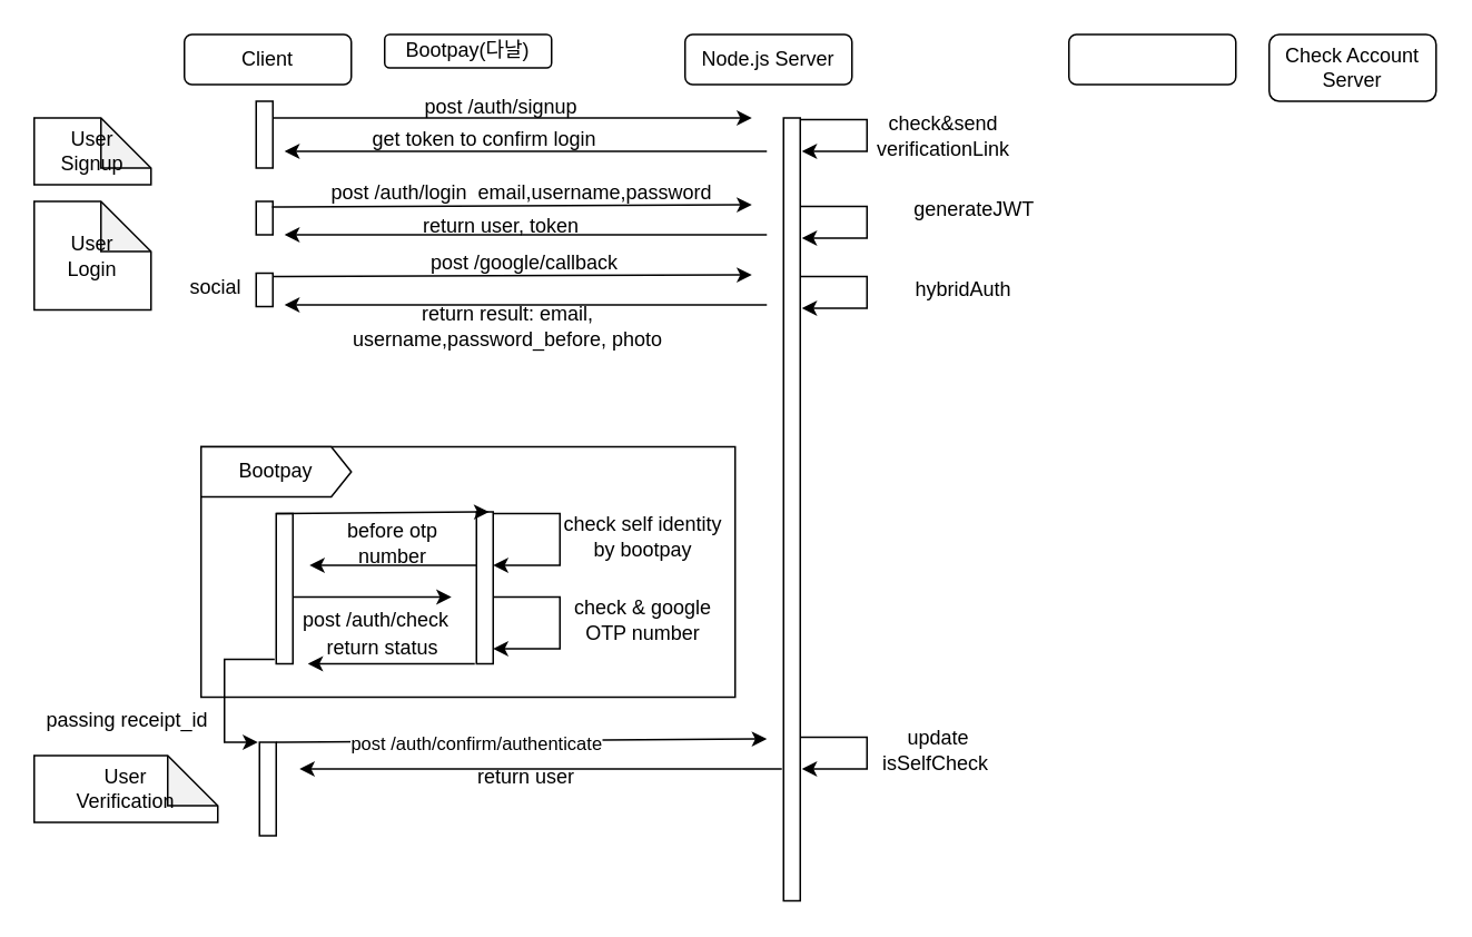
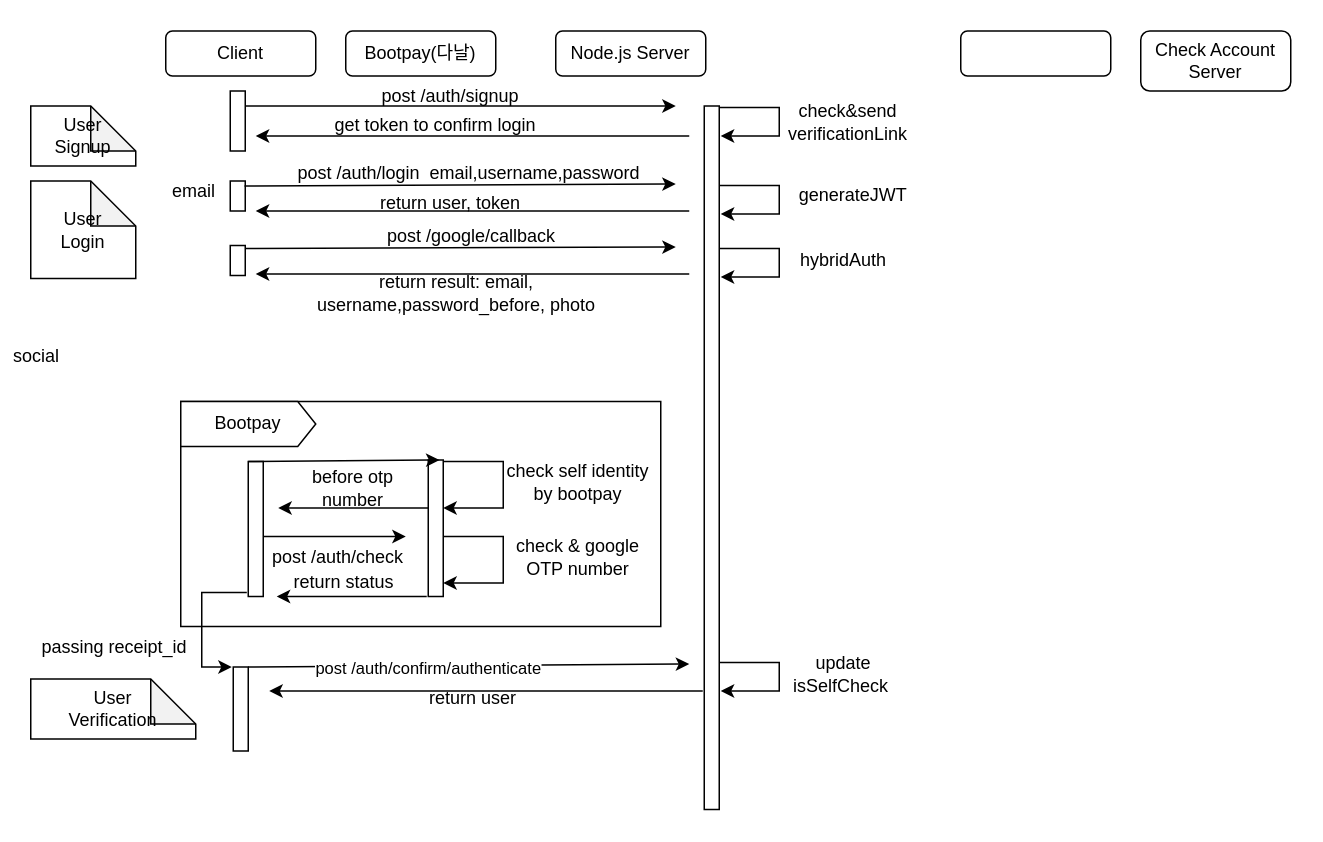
- <mxCell id="3" value="Bootpay(다날)" style="rounded=1;whiteSpace=wrap;html=1;" vertex="1" parent="1"><mxGeometry x="230" y="20" width="100" height="20" as="geometry" /></mxCell>
+ <mxCell id="3" value="Bootpay(다날)" style="rounded=1;whiteSpace=wrap;html=1;" vertex="1" parent="1"><mxGeometry x="230" width="100" height="30" as="geometry" y="20" /></mxCell>
- <mxCell id="4" value="Node.js Server" style="rounded=1;whiteSpace=wrap;html=1;" vertex="1" parent="1"><mxGeometry x="410" width="100" height="30" as="geometry" y="20" /></mxCell>
+ <mxCell id="4" value="Node.js Server" style="rounded=1;whiteSpace=wrap;html=1;" vertex="1" parent="1"><mxGeometry x="370" y="20" width="100" height="30" as="geometry" /></mxCell>
- <mxCell id="42" value="generateJWT" style="text;strokeColor=none;align=center;fillColor=none;html=1;verticalAlign=middle;whiteSpace=wrap;rounded=0;" vertex="1" parent="1"><mxGeometry x="540" y="118.5" width="87" height="13" as="geometry" /></mxCell>
+ <mxCell id="42" value="generateJWT" style="text;strokeColor=none;align=center;fillColor=none;html=1;verticalAlign=middle;whiteSpace=wrap;rounded=0;" vertex="1" parent="1"><mxGeometry x="525" y="123.5" width="87" height="13" as="geometry" /></mxCell>
+ <mxCell id="47" value="email&lt;br&gt;" style="text;strokeColor=none;align=center;fillColor=none;html=1;verticalAlign=middle;whiteSpace=wrap;rounded=0;" vertex="1" parent="1"><mxGeometry x="110" y="117" width="38" height="20" as="geometry" /></mxCell>
- <mxCell id="46" value="social" style="text;strokeColor=none;align=center;fillColor=none;html=1;verticalAlign=middle;whiteSpace=wrap;rounded=0;" vertex="1" parent="1"><mxGeometry x="110" y="161" width="38" height="22" as="geometry" /></mxCell>
+ <mxCell id="46" value="social" style="text;strokeColor=none;align=center;fillColor=none;html=1;verticalAlign=middle;whiteSpace=wrap;rounded=0;" vertex="1" parent="1"><mxGeometry x="5" y="226" width="38" height="22" as="geometry" /></mxCell>
- <mxCell id="53" value="hybridAuth" style="text;strokeColor=none;align=center;fillColor=none;html=1;verticalAlign=middle;whiteSpace=wrap;rounded=0;" vertex="1" parent="1"><mxGeometry x="543" y="167" width="68" height="12" as="geometry" /></mxCell>
+ <mxCell id="53" value="hybridAuth" style="text;strokeColor=none;align=center;fillColor=none;html=1;verticalAlign=middle;whiteSpace=wrap;rounded=0;" vertex="1" parent="1"><mxGeometry x="528" y="167" width="68" height="12" as="geometry" /></mxCell>
